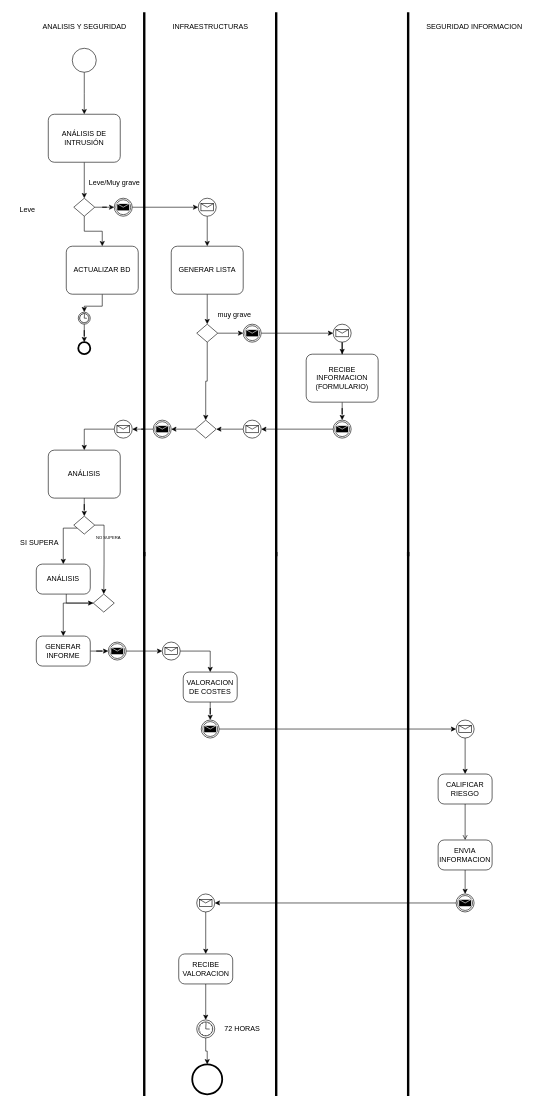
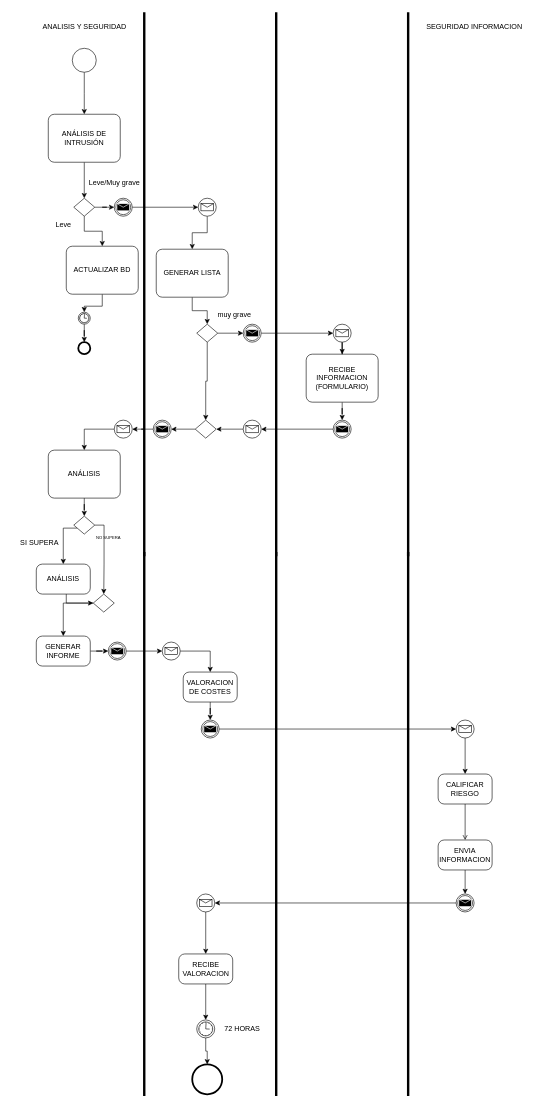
- <mxCell id="6" value="INFRAESTRUCTURAS" style="text;html=1;align=center;verticalAlign=middle;resizable=0;points=[];autosize=1;strokeColor=none;fillColor=none;" vertex="1" parent="1"><mxGeometry x="275" y="30" width="150" height="30" as="geometry" /></mxCell>
- <mxCell id="22" value="Leve" style="text;html=1;align=center;verticalAlign=middle;resizable=0;points=[];autosize=1;strokeColor=none;fillColor=none;" vertex="1" parent="1"><mxGeometry x="20" y="335" width="50" height="30" as="geometry" /></mxCell>
+ <mxCell id="22" value="Leve" style="text;html=1;align=center;verticalAlign=middle;resizable=0;points=[];autosize=1;strokeColor=none;fillColor=none;" vertex="1" parent="1"><mxGeometry x="80" y="360" width="50" height="30" as="geometry" /></mxCell>
- <mxCell id="27" value="GENERAR LISTA" style="points=[[0.25,0,0],[0.5,0,0],[0.75,0,0],[1,0.25,0],[1,0.5,0],[1,0.75,0],[0.75,1,0],[0.5,1,0],[0.25,1,0],[0,0.75,0],[0,0.5,0],[0,0.25,0]];shape=mxgraph.bpmn.task;whiteSpace=wrap;rectStyle=rounded;size=10;html=1;container=1;expand=0;collapsible=0;taskMarker=abstract;" vertex="1" parent="1"><mxGeometry x="285" y="410" width="120" height="80" as="geometry" /></mxCell>
+ <mxCell id="27" value="GENERAR LISTA" style="points=[[0.25,0,0],[0.5,0,0],[0.75,0,0],[1,0.25,0],[1,0.5,0],[1,0.75,0],[0.75,1,0],[0.5,1,0],[0.25,1,0],[0,0.75,0],[0,0.5,0],[0,0.25,0]];shape=mxgraph.bpmn.task;whiteSpace=wrap;rectStyle=rounded;size=10;html=1;container=1;expand=0;collapsible=0;taskMarker=abstract;" vertex="1" parent="1"><mxGeometry x="260" y="415" width="120" height="80" as="geometry" /></mxCell>
